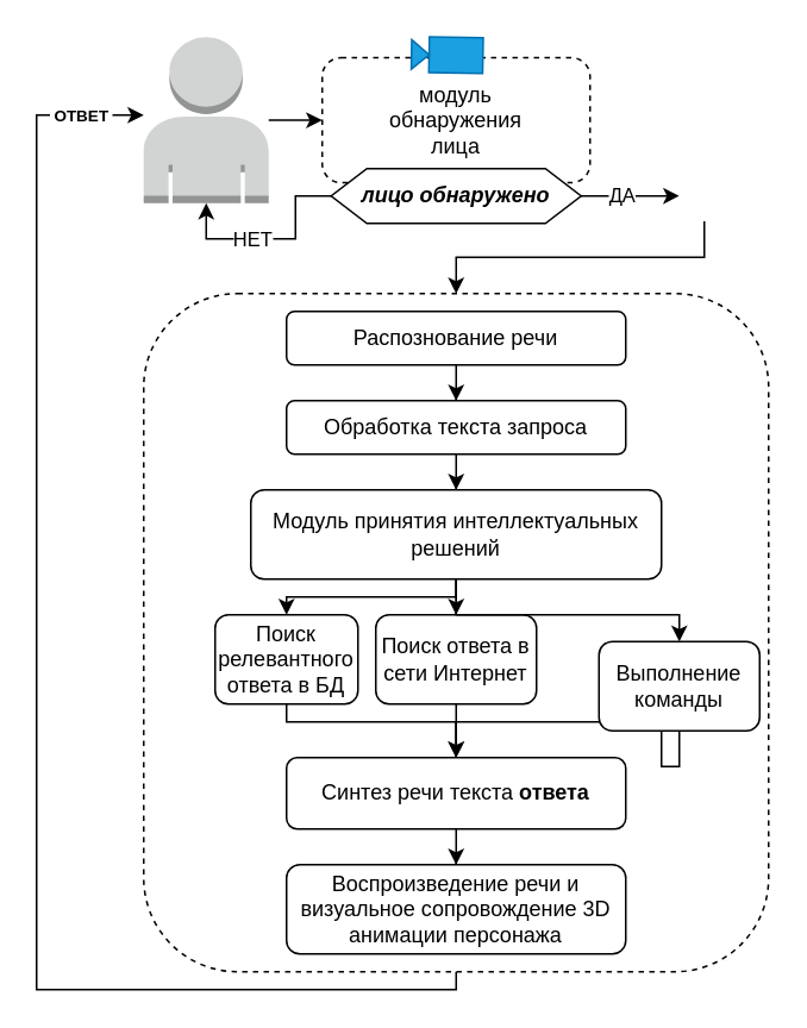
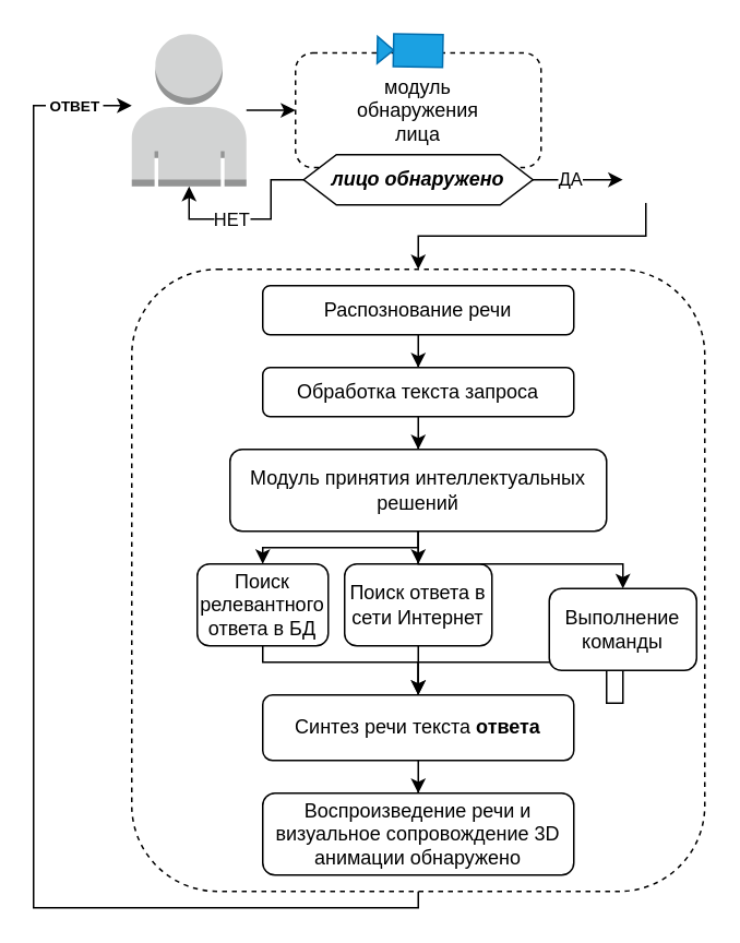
- <mxCell id="14" value="Воспроизведение речи и визуальное сопровождение 3D анимации персонажа" style="rounded=1;whiteSpace=wrap;html=1;" parent="1" vertex="1"><mxGeometry x="160" y="484" width="190" height="50" as="geometry" /></mxCell>
+ <mxCell id="14" value="Воспроизведение речи и визуальное сопровождение 3D анимации обнаружено" style="rounded=1;whiteSpace=wrap;html=1;" parent="1" vertex="1"><mxGeometry x="160" y="484" width="190" height="50" as="geometry" /></mxCell>
